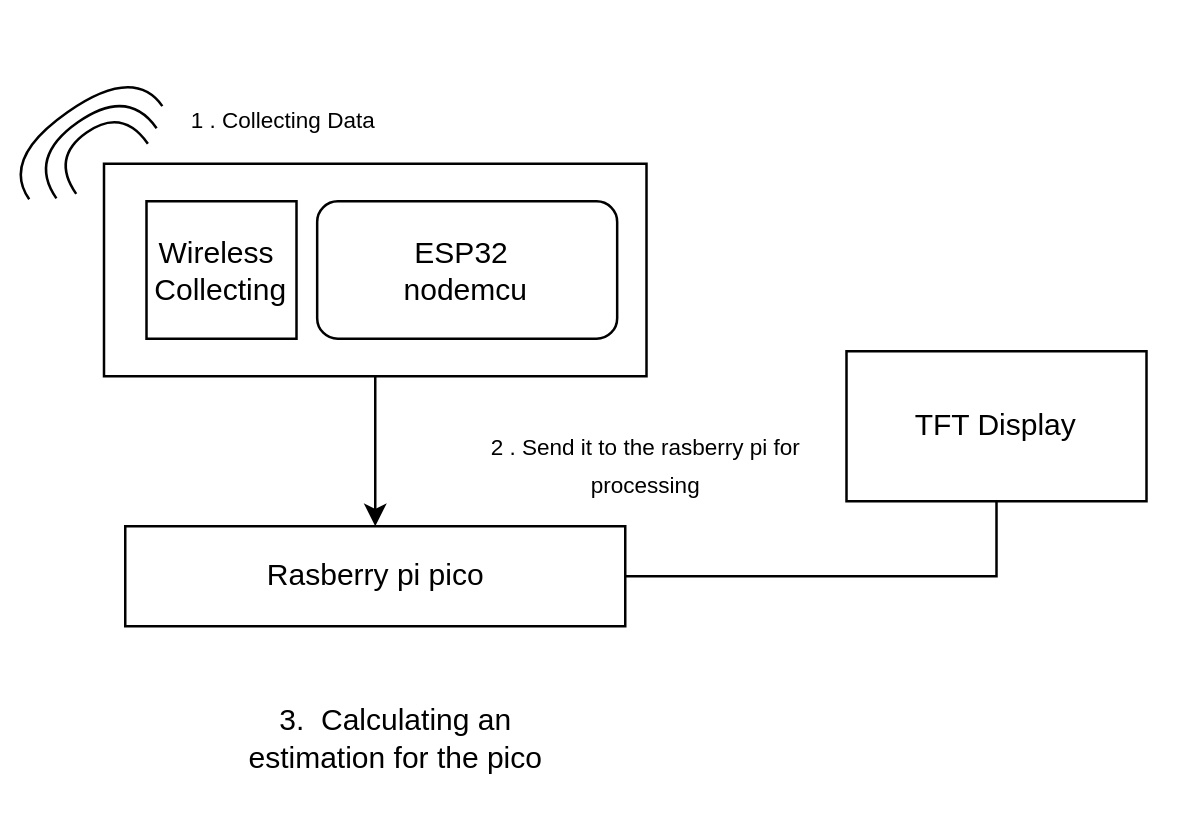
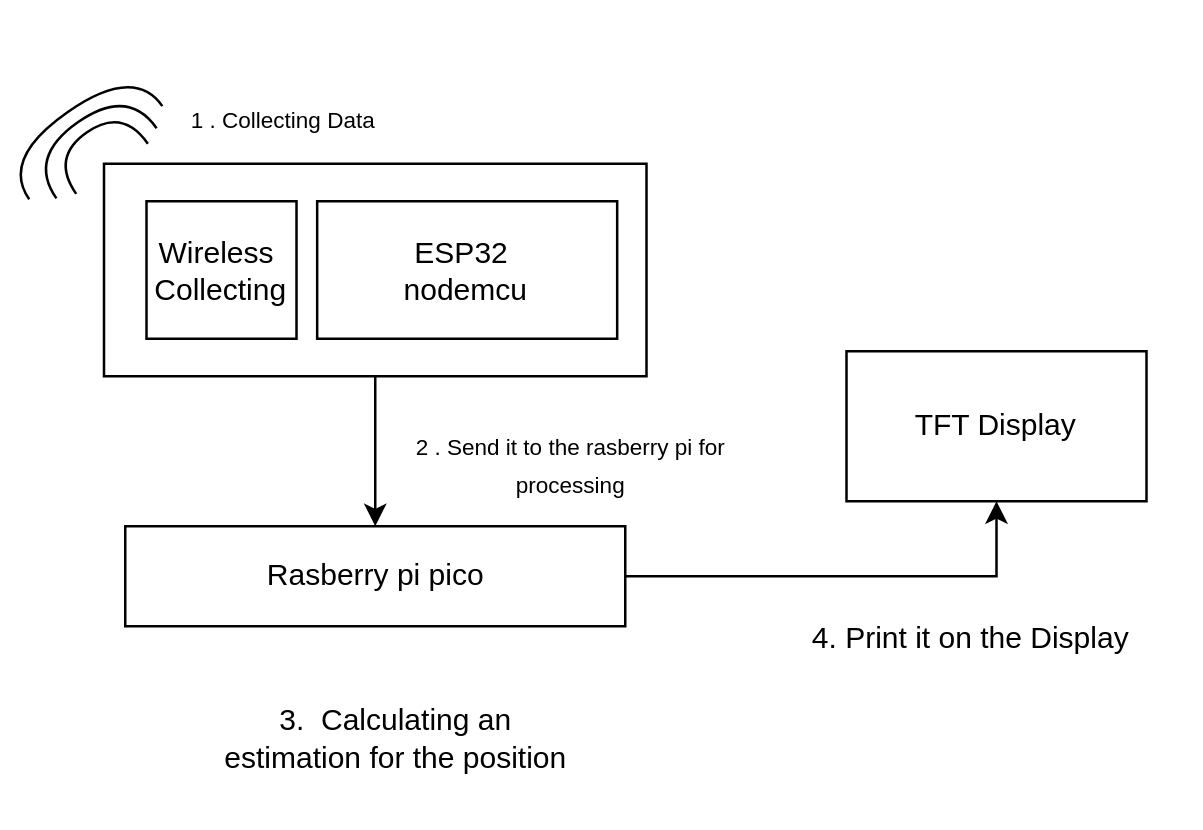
- <mxCell id="3" value="&lt;div&gt;ESP32&amp;nbsp;&lt;/div&gt;&lt;div&gt;nodemcu&lt;/div&gt;" style="whiteSpace=wrap;html=1;rounded=1;" vertex="1" parent="1"><mxGeometry x="124.27" y="80" width="120" height="55" as="geometry" /></mxCell>
+ <mxCell id="3" value="&lt;div&gt;ESP32&amp;nbsp;&lt;/div&gt;&lt;div&gt;nodemcu&lt;/div&gt;" style="rounded=0;whiteSpace=wrap;html=1;" vertex="1" parent="1"><mxGeometry x="124.27" y="80" width="120" height="55" as="geometry" /></mxCell>
- <mxCell id="11" value="&lt;font style=&quot;font-size: 9px;&quot;&gt;2 . Send it to the rasberry pi for processing &lt;/font&gt;" style="text;html=1;align=center;verticalAlign=middle;whiteSpace=wrap;rounded=0;" vertex="1" parent="1"><mxGeometry x="186" y="170" width="140" height="30" as="geometry" /></mxCell>
+ <mxCell id="11" value="&lt;font style=&quot;font-size: 9px;&quot;&gt;2 . Send it to the rasberry pi for processing &lt;/font&gt;" style="text;html=1;align=center;verticalAlign=middle;whiteSpace=wrap;rounded=0;" vertex="1" parent="1"><mxGeometry x="156" y="170" width="140" height="30" as="geometry" /></mxCell>
- <mxCell id="15" value="" style="endArrow=none;html=1;rounded=0;exitX=1;exitY=0.5;exitDx=0;exitDy=0;entryX=0.5;entryY=1;entryDx=0;entryDy=0;edgeStyle=orthogonalEdgeStyle;" edge="1" parent="1" source="4" target="5"><mxGeometry width="50" height="50" relative="1" as="geometry"><mxPoint x="6" y="220" as="sourcePoint" /><mxPoint x="56" y="170" as="targetPoint" /></mxGeometry></mxCell>
+ <mxCell id="15" value="" style="endArrow=classic;html=1;rounded=0;exitX=1;exitY=0.5;exitDx=0;exitDy=0;entryX=0.5;entryY=1;entryDx=0;entryDy=0;edgeStyle=orthogonalEdgeStyle;" edge="1" parent="1" source="4" target="5"><mxGeometry width="50" height="50" relative="1" as="geometry"><mxPoint x="6" y="220" as="sourcePoint" /><mxPoint x="56" y="170" as="targetPoint" /></mxGeometry></mxCell>
+ <mxCell id="14" value="4. Print it on the Display " style="text;html=1;align=center;verticalAlign=middle;whiteSpace=wrap;rounded=0;" vertex="1" parent="1"><mxGeometry x="316" y="240" width="140" height="30" as="geometry" /></mxCell>
- <mxCell id="13" value="3.&amp;nbsp; Calculating an estimation for the pico " style="text;html=1;align=center;verticalAlign=middle;whiteSpace=wrap;rounded=0;" vertex="1" parent="1"><mxGeometry x="86" y="280" width="140" height="30" as="geometry" /></mxCell>
+ <mxCell id="13" value="3.&amp;nbsp; Calculating an estimation for the position " style="text;html=1;align=center;verticalAlign=middle;whiteSpace=wrap;rounded=0;" vertex="1" parent="1"><mxGeometry x="86" y="280" width="140" height="30" as="geometry" /></mxCell>
